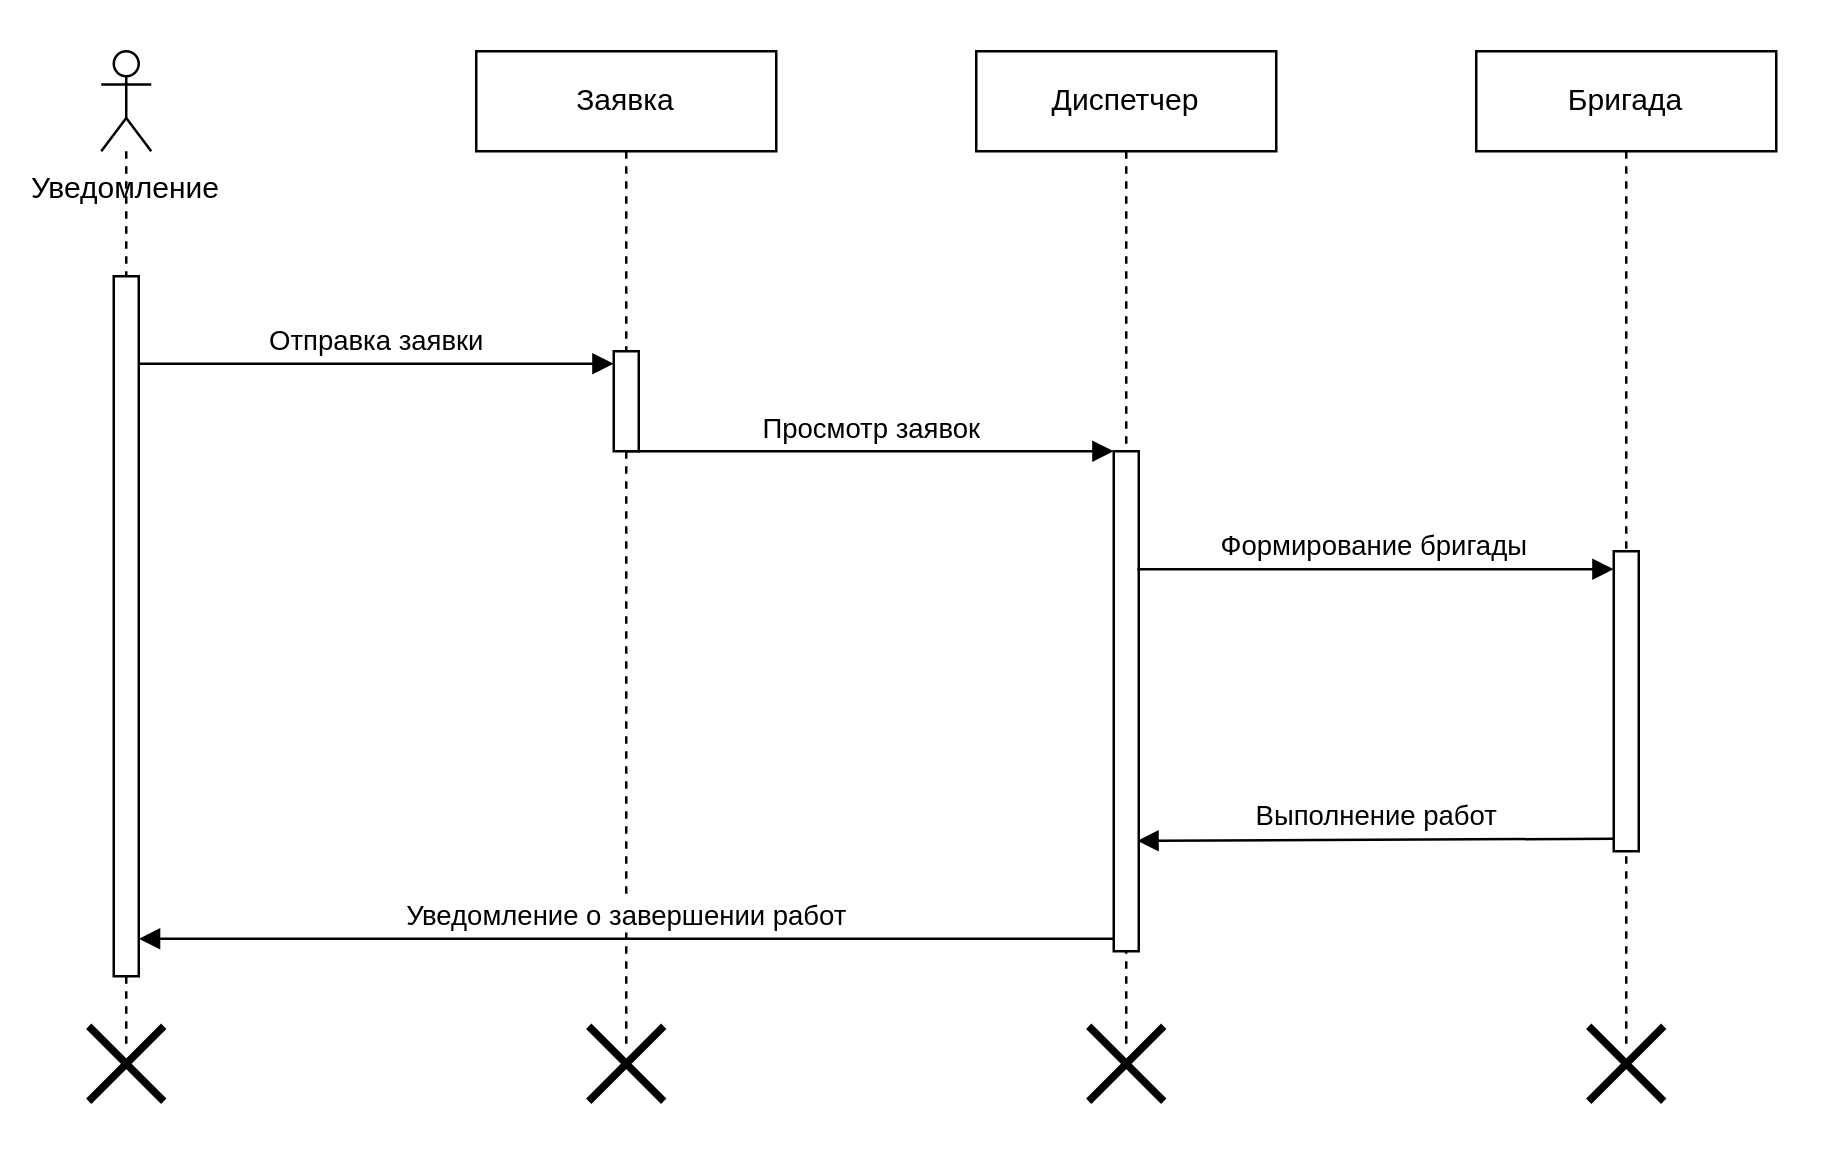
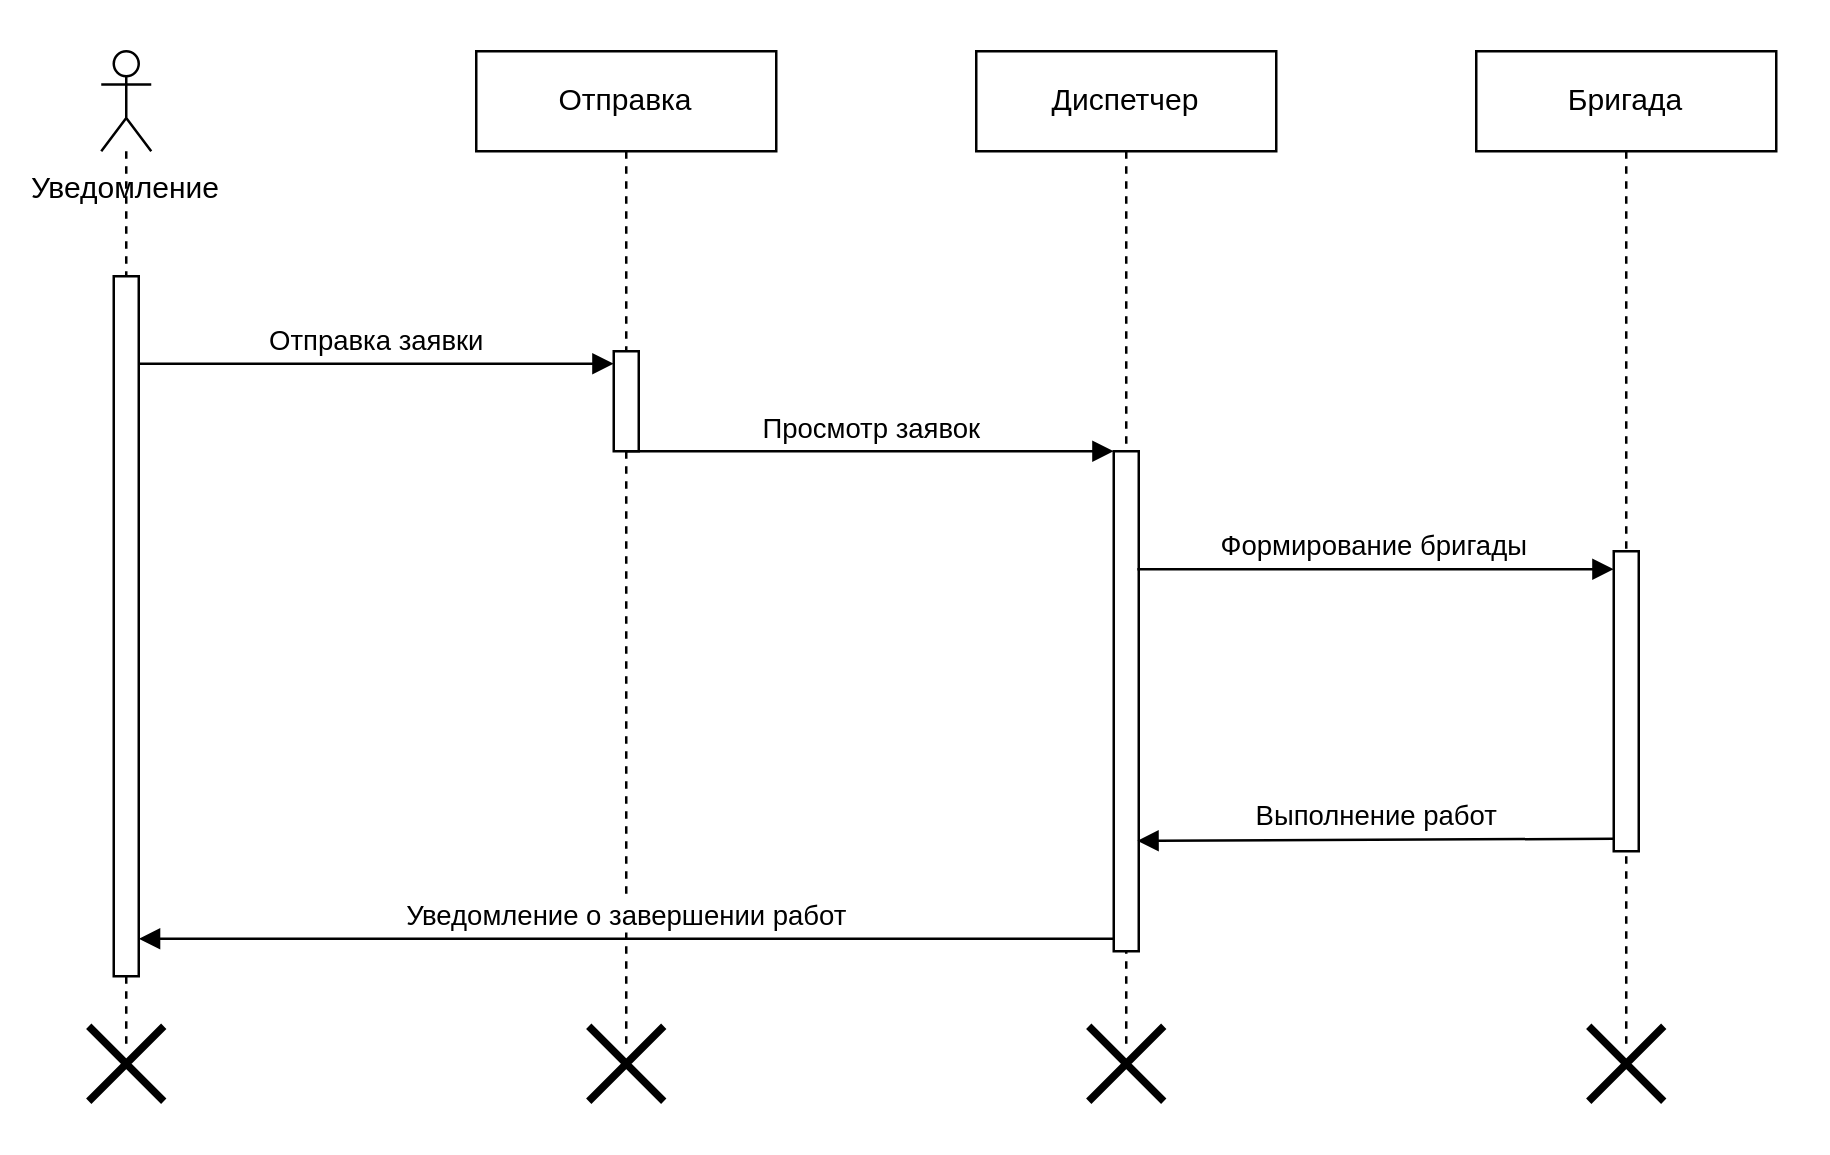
- <mxCell id="8" value="Заявка" style="shape=umlLifeline;perimeter=lifelinePerimeter;whiteSpace=wrap;html=1;container=1;dropTarget=0;collapsible=0;recursiveResize=0;outlineConnect=0;portConstraint=eastwest;newEdgeStyle={&quot;curved&quot;:0,&quot;rounded&quot;:0};" parent="1" vertex="1"><mxGeometry x="190" width="120" height="400" as="geometry" y="20" /></mxCell>
+ <mxCell id="8" value="Отправка" style="shape=umlLifeline;perimeter=lifelinePerimeter;whiteSpace=wrap;html=1;container=1;dropTarget=0;collapsible=0;recursiveResize=0;outlineConnect=0;portConstraint=eastwest;newEdgeStyle={&quot;curved&quot;:0,&quot;rounded&quot;:0};" parent="1" vertex="1"><mxGeometry x="190" width="120" height="400" as="geometry" y="20" /></mxCell>
